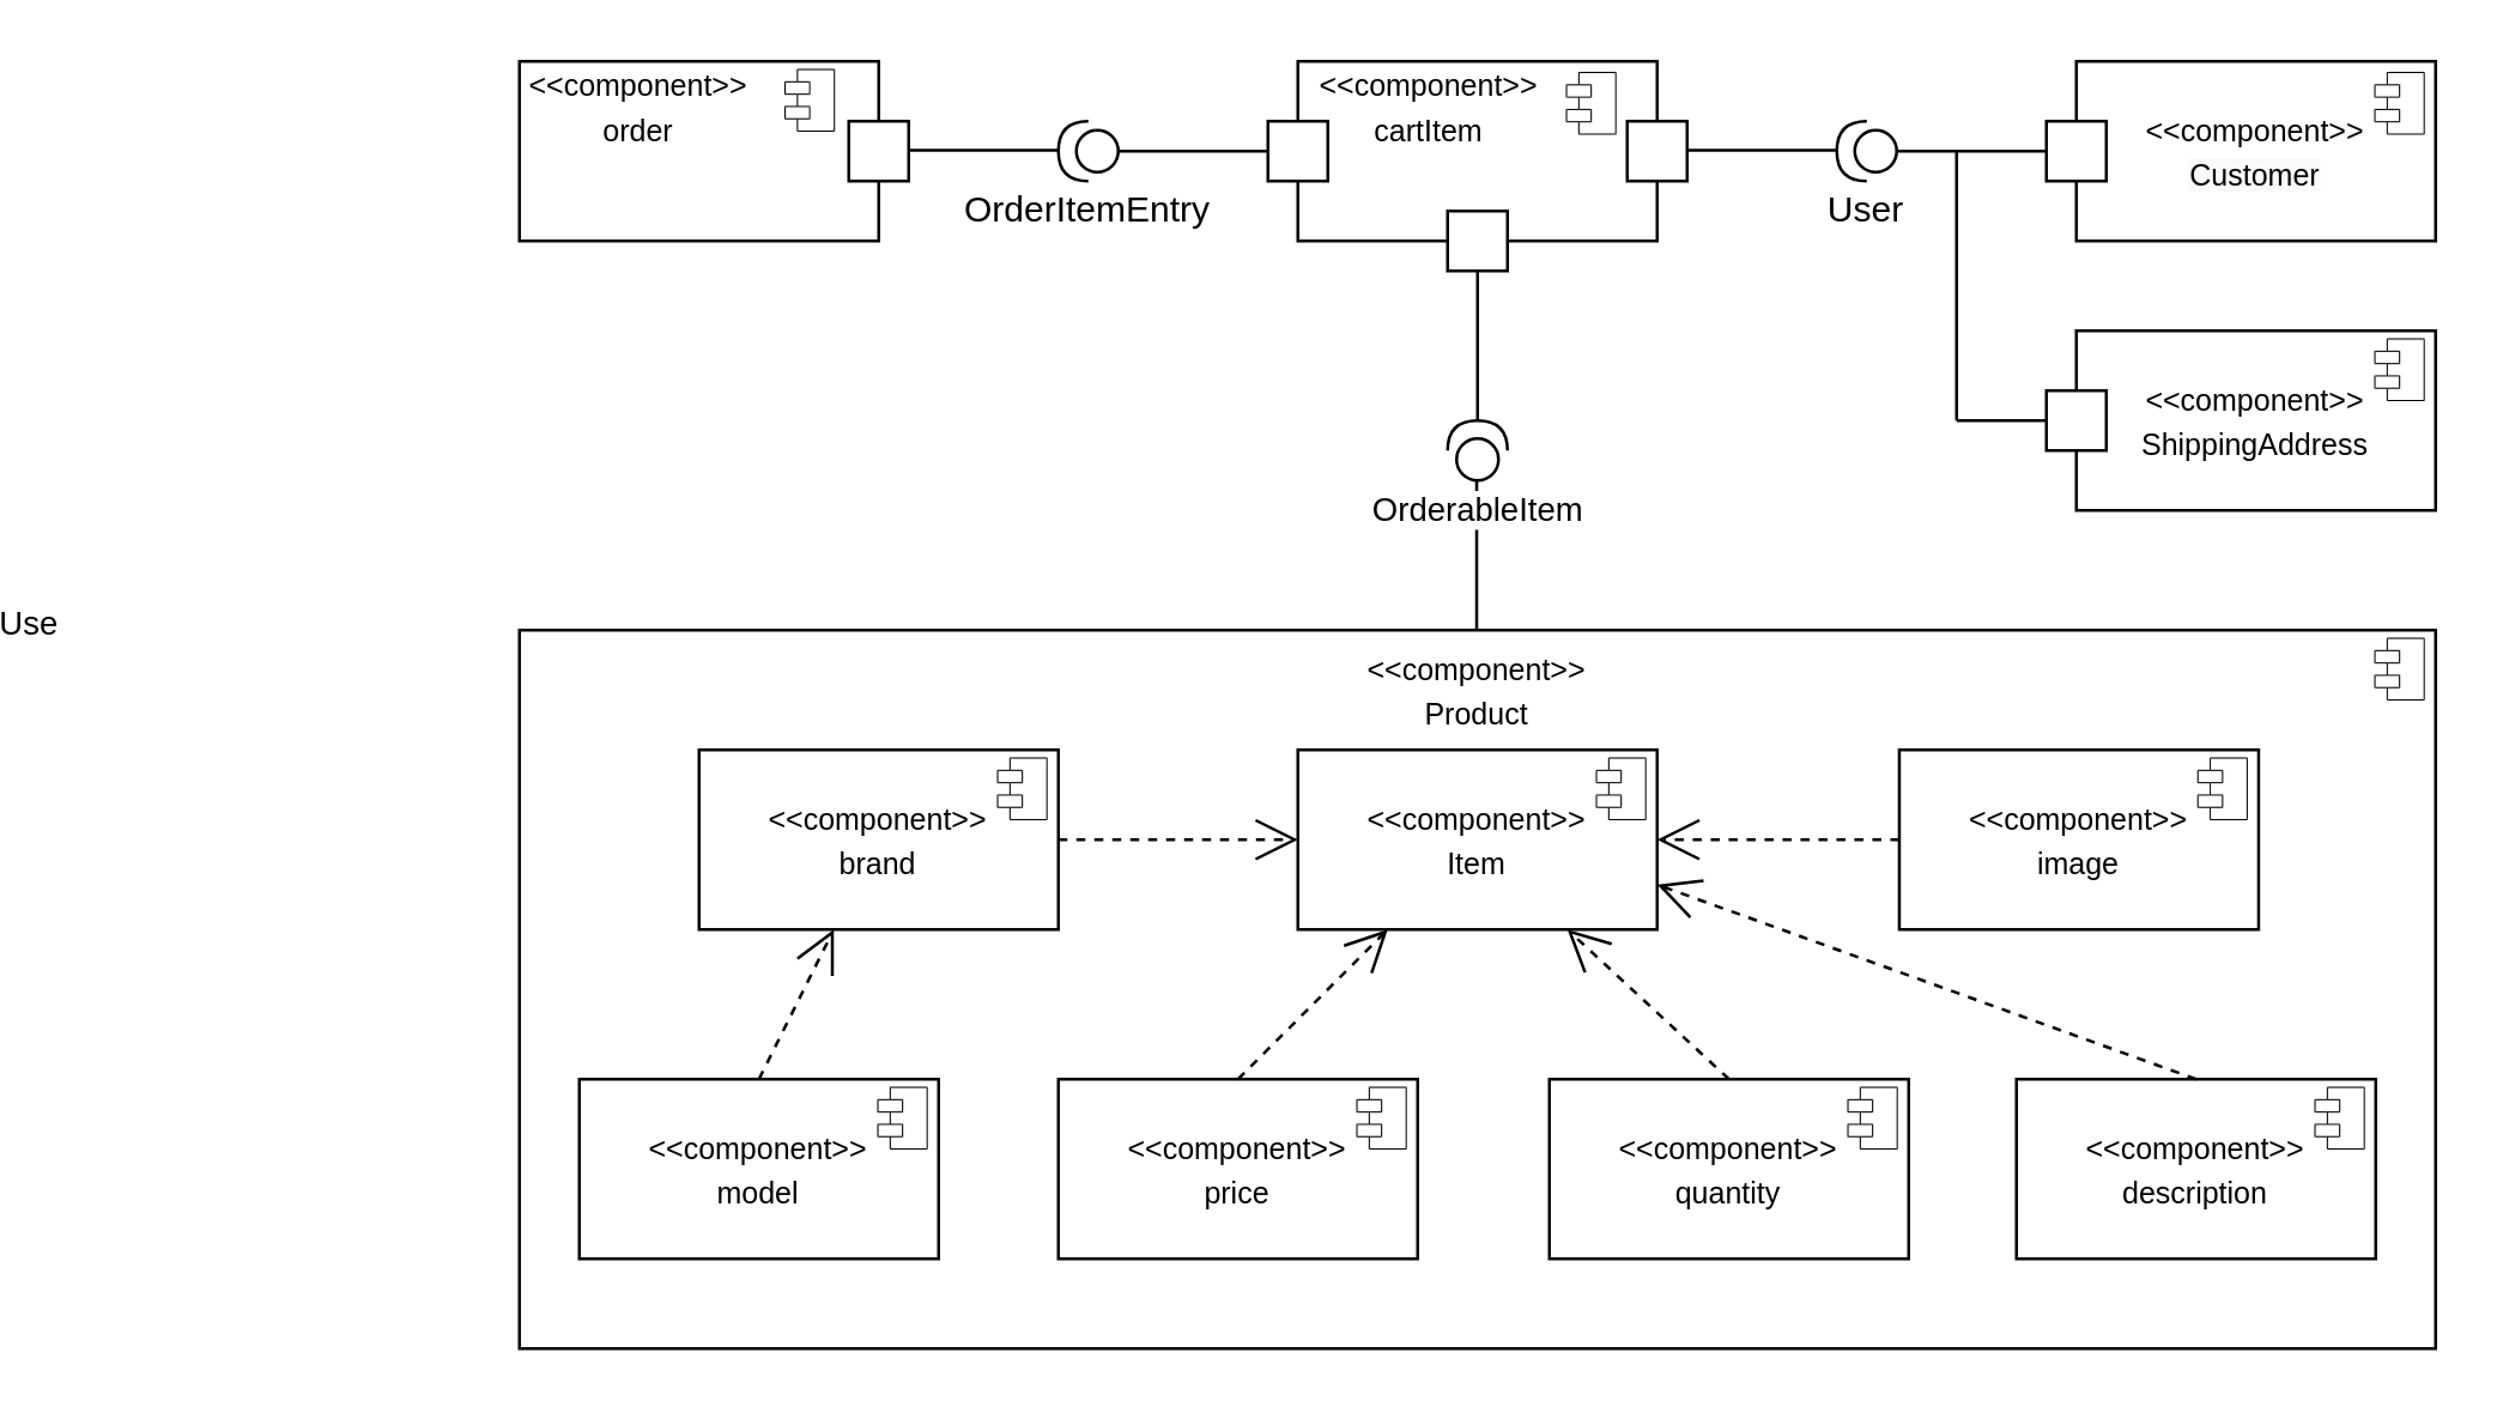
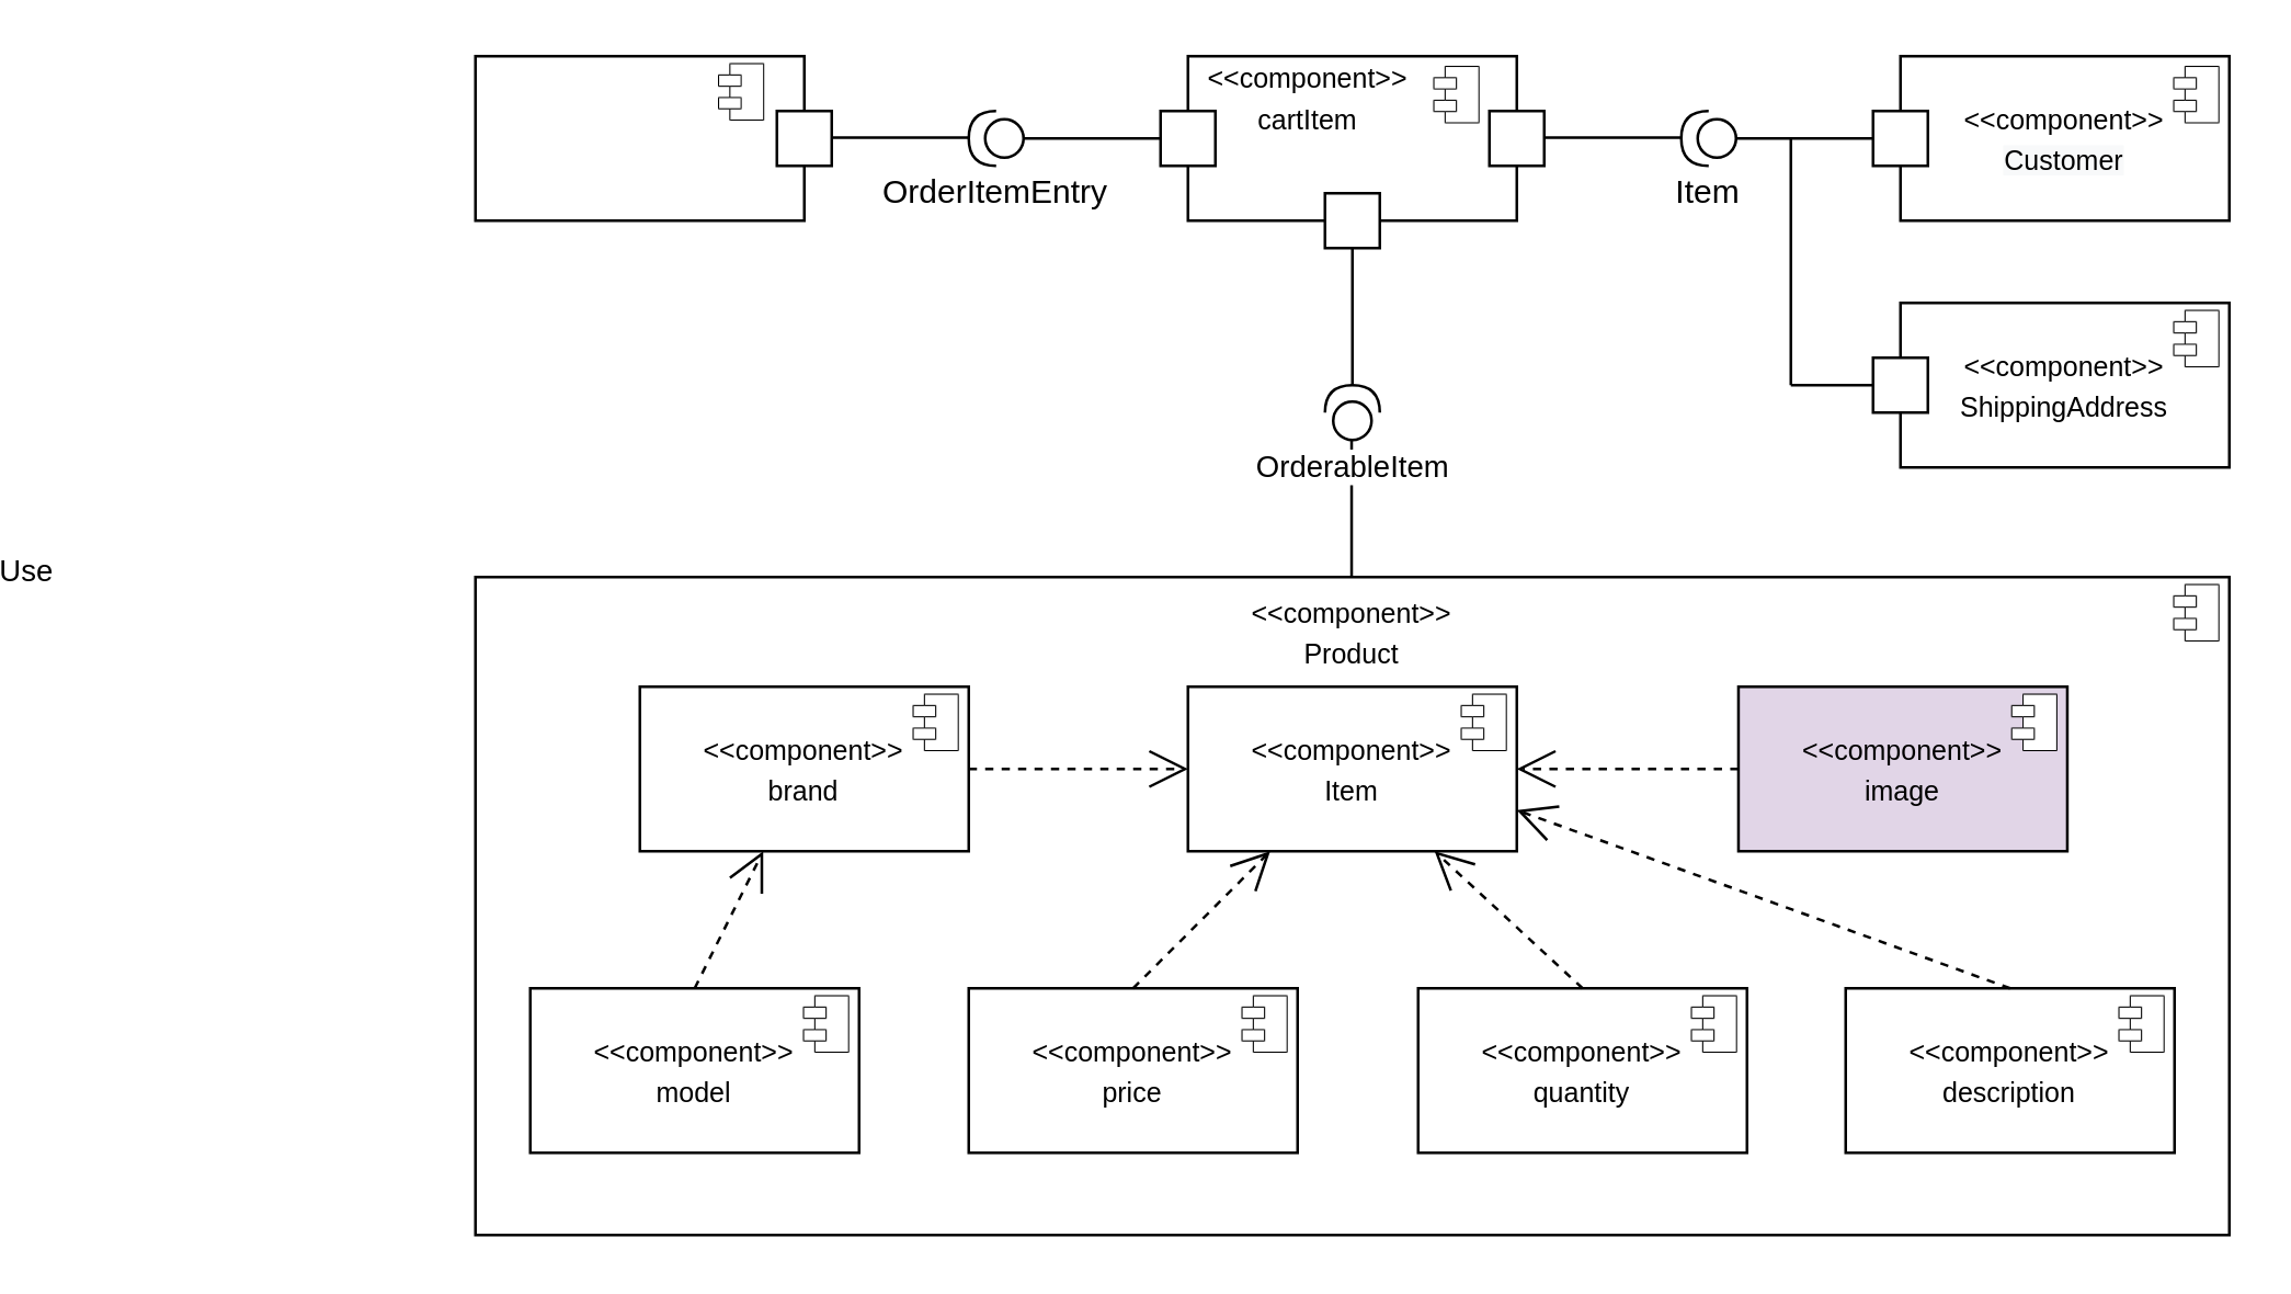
- <mxCell id="51" value="&lt;div&gt;&lt;span style=&quot;font-size: 10px&quot;&gt;&amp;lt;&amp;lt;component&amp;gt;&amp;gt;&lt;/span&gt;&lt;/div&gt;&lt;font style=&quot;font-size: 10px&quot;&gt;order&lt;br&gt;&lt;/font&gt;" style="text;html=1;strokeColor=none;fillColor=none;align=center;verticalAlign=middle;whiteSpace=wrap;rounded=0;" parent="1" vertex="1"><mxGeometry x="20" y="25" width="80" height="20" as="geometry" /></mxCell>
- <mxCell id="52" value="User" style="text;html=1;strokeColor=none;fillColor=none;align=center;verticalAlign=middle;whiteSpace=wrap;rounded=0;" parent="1" vertex="1"><mxGeometry x="450" y="60" width="40" height="20" as="geometry" /></mxCell>
+ <mxCell id="52" value="Item" style="text;html=1;strokeColor=none;fillColor=none;align=center;verticalAlign=middle;whiteSpace=wrap;rounded=0;" parent="1" vertex="1"><mxGeometry x="450" y="60" width="40" height="20" as="geometry" /></mxCell>
- <mxCell id="40" value="&lt;div&gt;&lt;span style=&quot;font-size: 10px&quot;&gt;&amp;lt;&amp;lt;component&amp;gt;&amp;gt;&lt;/span&gt;&lt;/div&gt;&lt;font style=&quot;font-size: 10px&quot;&gt;image&lt;/font&gt;" style="rounded=0;whiteSpace=wrap;html=1;" parent="1" vertex="1"><mxGeometry x="480.88" y="250" width="120" height="60" as="geometry" /></mxCell>
+ <mxCell id="40" value="&lt;div&gt;&lt;span style=&quot;font-size: 10px&quot;&gt;&amp;lt;&amp;lt;component&amp;gt;&amp;gt;&lt;/span&gt;&lt;/div&gt;&lt;font style=&quot;font-size: 10px&quot;&gt;image&lt;/font&gt;" style="rounded=0;whiteSpace=wrap;html=1;fillColor=#e1d5e7;" parent="1" vertex="1"><mxGeometry x="480.88" y="250" width="120" height="60" as="geometry" /></mxCell>
